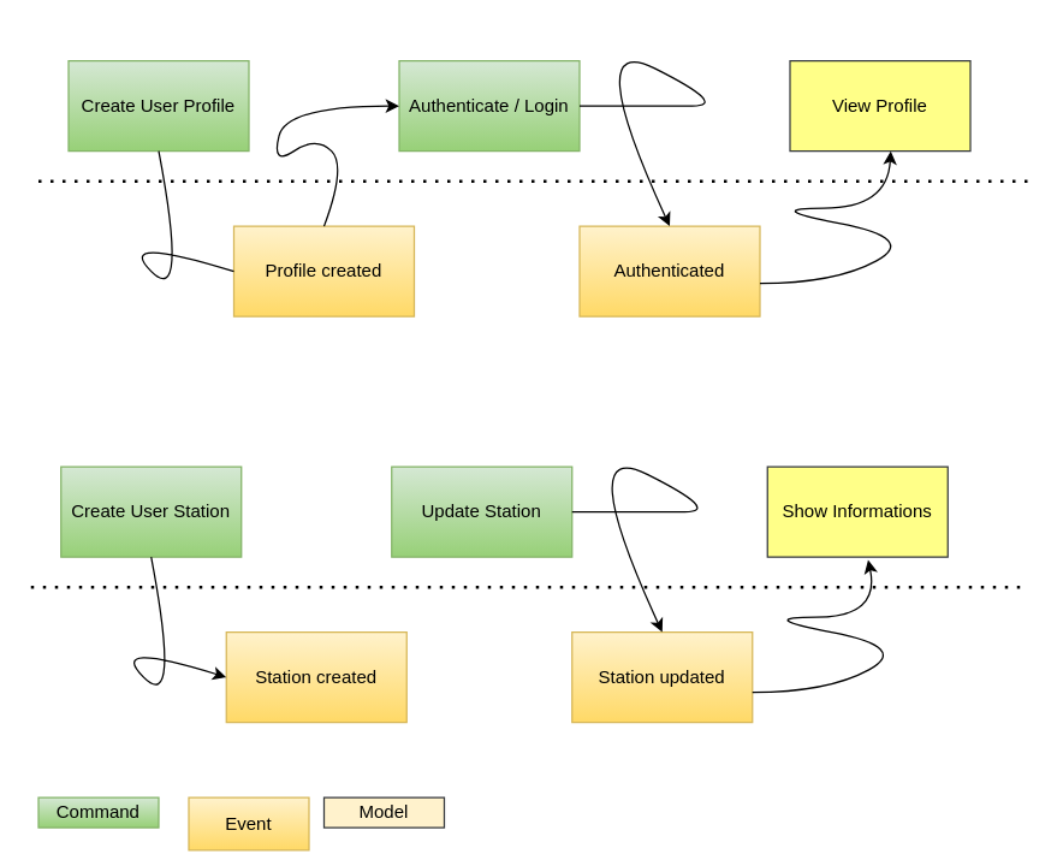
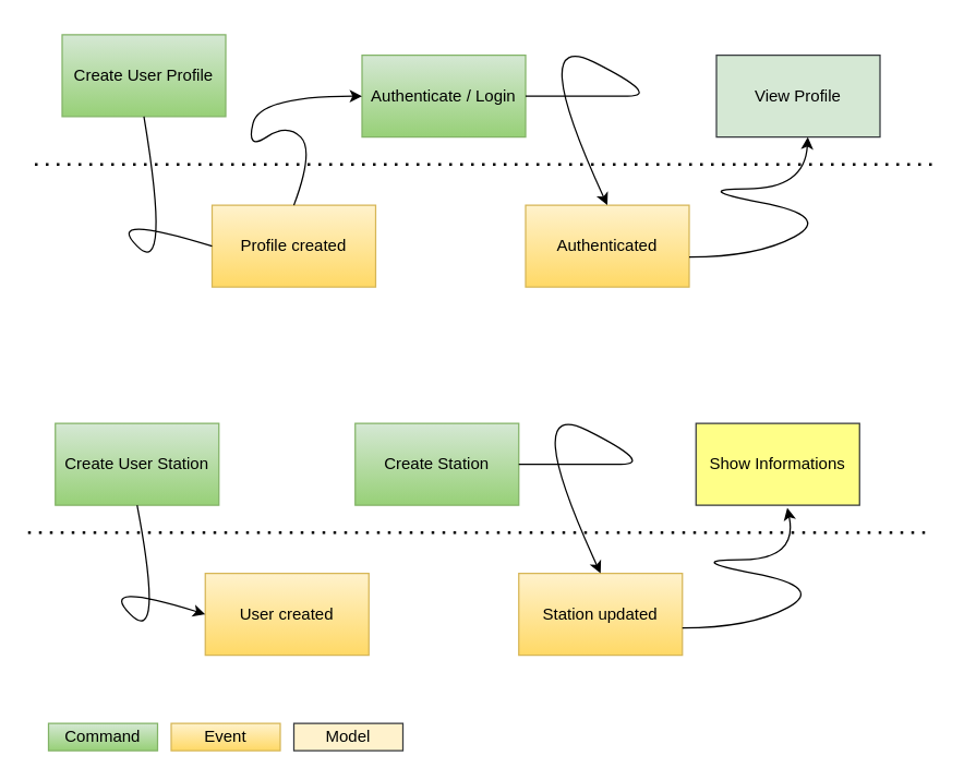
- <mxCell id="2" value="Create User Profile" style="rounded=0;whiteSpace=wrap;html=1;fillColor=#d5e8d4;strokeColor=#82b366;gradientColor=#97d077;" vertex="1" parent="1"><mxGeometry x="45" y="40" width="120" height="60" as="geometry" /></mxCell>
+ <mxCell id="2" value="Create User Profile" style="rounded=0;whiteSpace=wrap;html=1;fillColor=#d5e8d4;strokeColor=#82b366;gradientColor=#97d077;" vertex="1" parent="1"><mxGeometry x="45" y="25" width="120" height="60" as="geometry" /></mxCell>
- <mxCell id="7" value="View Profile" style="rounded=0;whiteSpace=wrap;html=1;fillColor=#ffff88;strokeColor=#36393d;" vertex="1" parent="1"><mxGeometry x="525" y="40" width="120" height="60" as="geometry" /></mxCell>
+ <mxCell id="7" value="View Profile" style="rounded=0;whiteSpace=wrap;html=1;fillColor=#d5e8d4;strokeColor=#36393d;" vertex="1" parent="1"><mxGeometry x="525" y="40" width="120" height="60" as="geometry" /></mxCell>
- <mxCell id="11" value="Update Station" style="rounded=0;whiteSpace=wrap;html=1;fillColor=#d5e8d4;gradientColor=#97d077;strokeColor=#82b366;" vertex="1" parent="1"><mxGeometry x="260" y="310" width="120" height="60" as="geometry" /></mxCell>
+ <mxCell id="11" value="Create Station" style="rounded=0;whiteSpace=wrap;html=1;fillColor=#d5e8d4;gradientColor=#97d077;strokeColor=#82b366;" vertex="1" parent="1"><mxGeometry x="260" y="310" width="120" height="60" as="geometry" /></mxCell>
- <mxCell id="9" value="Station created" style="rounded=0;whiteSpace=wrap;html=1;fillColor=#fff2cc;gradientColor=#ffd966;strokeColor=#d6b656;" vertex="1" parent="1"><mxGeometry x="150" y="420" width="120" height="60" as="geometry" /></mxCell>
+ <mxCell id="9" value="User created" style="rounded=0;whiteSpace=wrap;html=1;fillColor=#fff2cc;gradientColor=#ffd966;strokeColor=#d6b656;" vertex="1" parent="1"><mxGeometry x="150" y="420" width="120" height="60" as="geometry" /></mxCell>
- <mxCell id="21" value="Command" style="rounded=0;whiteSpace=wrap;html=1;fillColor=#d5e8d4;gradientColor=#97d077;strokeColor=#82b366;" vertex="1" parent="1"><mxGeometry x="25" y="530" width="80" height="20" as="geometry" /></mxCell>
+ <mxCell id="21" value="Command" style="rounded=0;whiteSpace=wrap;html=1;fillColor=#d5e8d4;gradientColor=#97d077;strokeColor=#82b366;" vertex="1" parent="1"><mxGeometry x="35" y="530" width="80" height="20" as="geometry" /></mxCell>
- <mxCell id="22" value="Event" style="rounded=0;whiteSpace=wrap;html=1;fillColor=#fff2cc;gradientColor=#ffd966;strokeColor=#d6b656;" vertex="1" parent="1"><mxGeometry x="125" y="530" width="80" height="35" as="geometry" /></mxCell>
+ <mxCell id="22" value="Event" style="rounded=0;whiteSpace=wrap;html=1;fillColor=#fff2cc;gradientColor=#ffd966;strokeColor=#d6b656;" vertex="1" parent="1"><mxGeometry x="125" y="530" width="80" height="20" as="geometry" /></mxCell>
